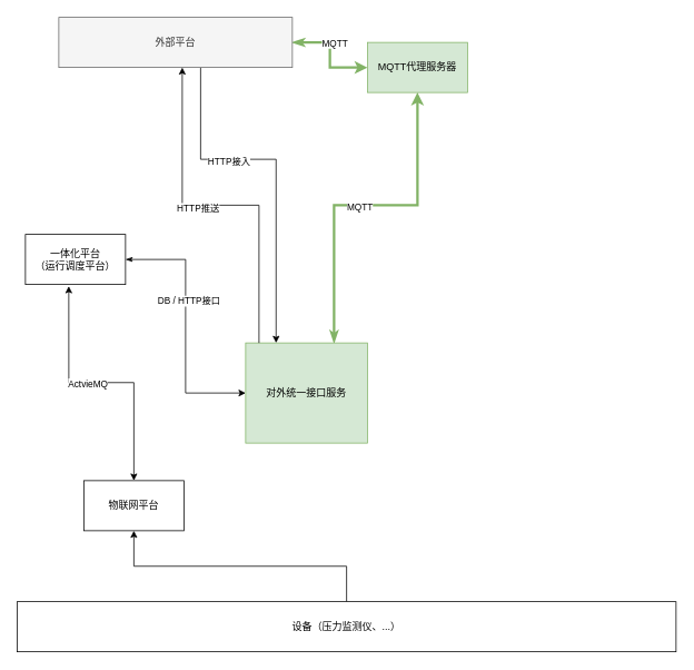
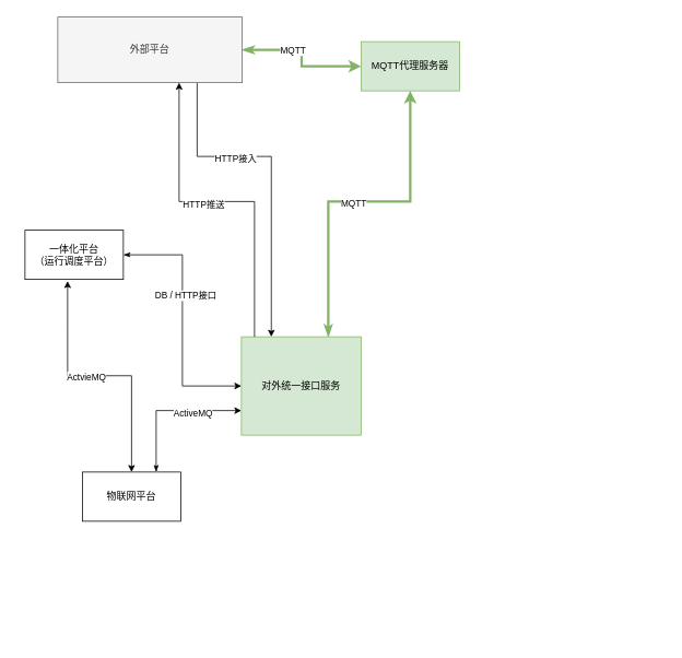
- <mxCell id="19" value="外部平台" style="rounded=0;whiteSpace=wrap;html=1;fillColor=#f5f5f5;fontColor=#333333;strokeColor=#666666;" vertex="1" parent="1"><mxGeometry x="70" y="20" width="280" height="60" as="geometry" /></mxCell>
+ <mxCell id="19" value="外部平台" style="rounded=0;whiteSpace=wrap;html=1;fillColor=#f5f5f5;fontColor=#333333;strokeColor=#666666;" vertex="1" parent="1"><mxGeometry x="70" y="20" width="225" height="80" as="geometry" /></mxCell>
+ <mxCell id="2" style="edgeStyle=orthogonalEdgeStyle;rounded=0;orthogonalLoop=1;jettySize=auto;html=1;exitX=0.75;exitY=0;exitDx=0;exitDy=0;entryX=0;entryY=0.75;entryDx=0;entryDy=0;startArrow=classicThin;startFill=1;" edge="1" parent="1" source="4" target="14"><mxGeometry relative="1" as="geometry" /></mxCell>
+ <mxCell id="3" value="ActiveMQ" style="edgeLabel;html=1;align=center;verticalAlign=middle;resizable=0;points=[];" vertex="1" connectable="0" parent="2"><mxGeometry x="0.333" y="-3" relative="1" as="geometry"><mxPoint as="offset" /></mxGeometry></mxCell>
- <mxCell id="5" style="edgeStyle=orthogonalEdgeStyle;rounded=0;orthogonalLoop=1;jettySize=auto;html=1;entryX=0.5;entryY=1;entryDx=0;entryDy=0;" edge="1" parent="1" source="6" target="4"><mxGeometry relative="1" as="geometry" /></mxCell>
- <mxCell id="6" value="设备（压力监测仪、...）" style="rounded=0;whiteSpace=wrap;html=1;" vertex="1" parent="1"><mxGeometry x="20" y="720" width="790" height="60" as="geometry" /></mxCell>
